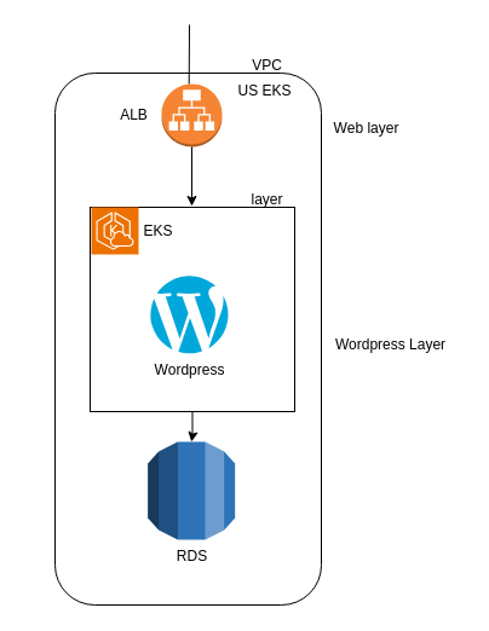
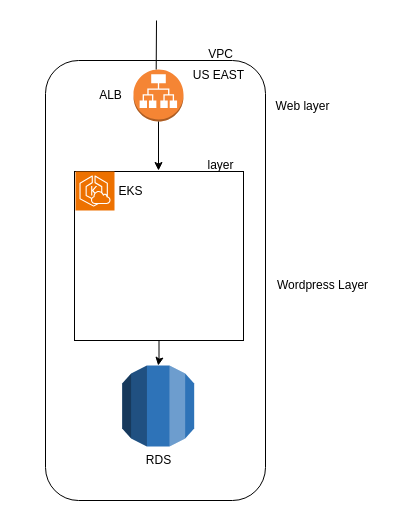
- <mxCell id="17" value="US EKS" style="text;html=1;align=center;verticalAlign=middle;resizable=0;points=[];autosize=1;strokeColor=none;fillColor=none;" vertex="1" parent="1"><mxGeometry x="183" y="60" width="70" height="30" as="geometry" /></mxCell>
+ <mxCell id="17" value="US EAST" style="text;html=1;align=center;verticalAlign=middle;resizable=0;points=[];autosize=1;strokeColor=none;fillColor=none;" vertex="1" parent="1"><mxGeometry x="183" y="60" width="70" height="30" as="geometry" /></mxCell>
- <mxCell id="11" value="Wordpress" style="dashed=0;outlineConnect=0;html=1;align=center;labelPosition=center;verticalLabelPosition=bottom;verticalAlign=top;shape=mxgraph.weblogos.wordpress;fillColor=#00A7DA;strokeColor=none" vertex="1" parent="1"><mxGeometry x="123" y="227" width="66.6" height="65.4" as="geometry" /></mxCell>
